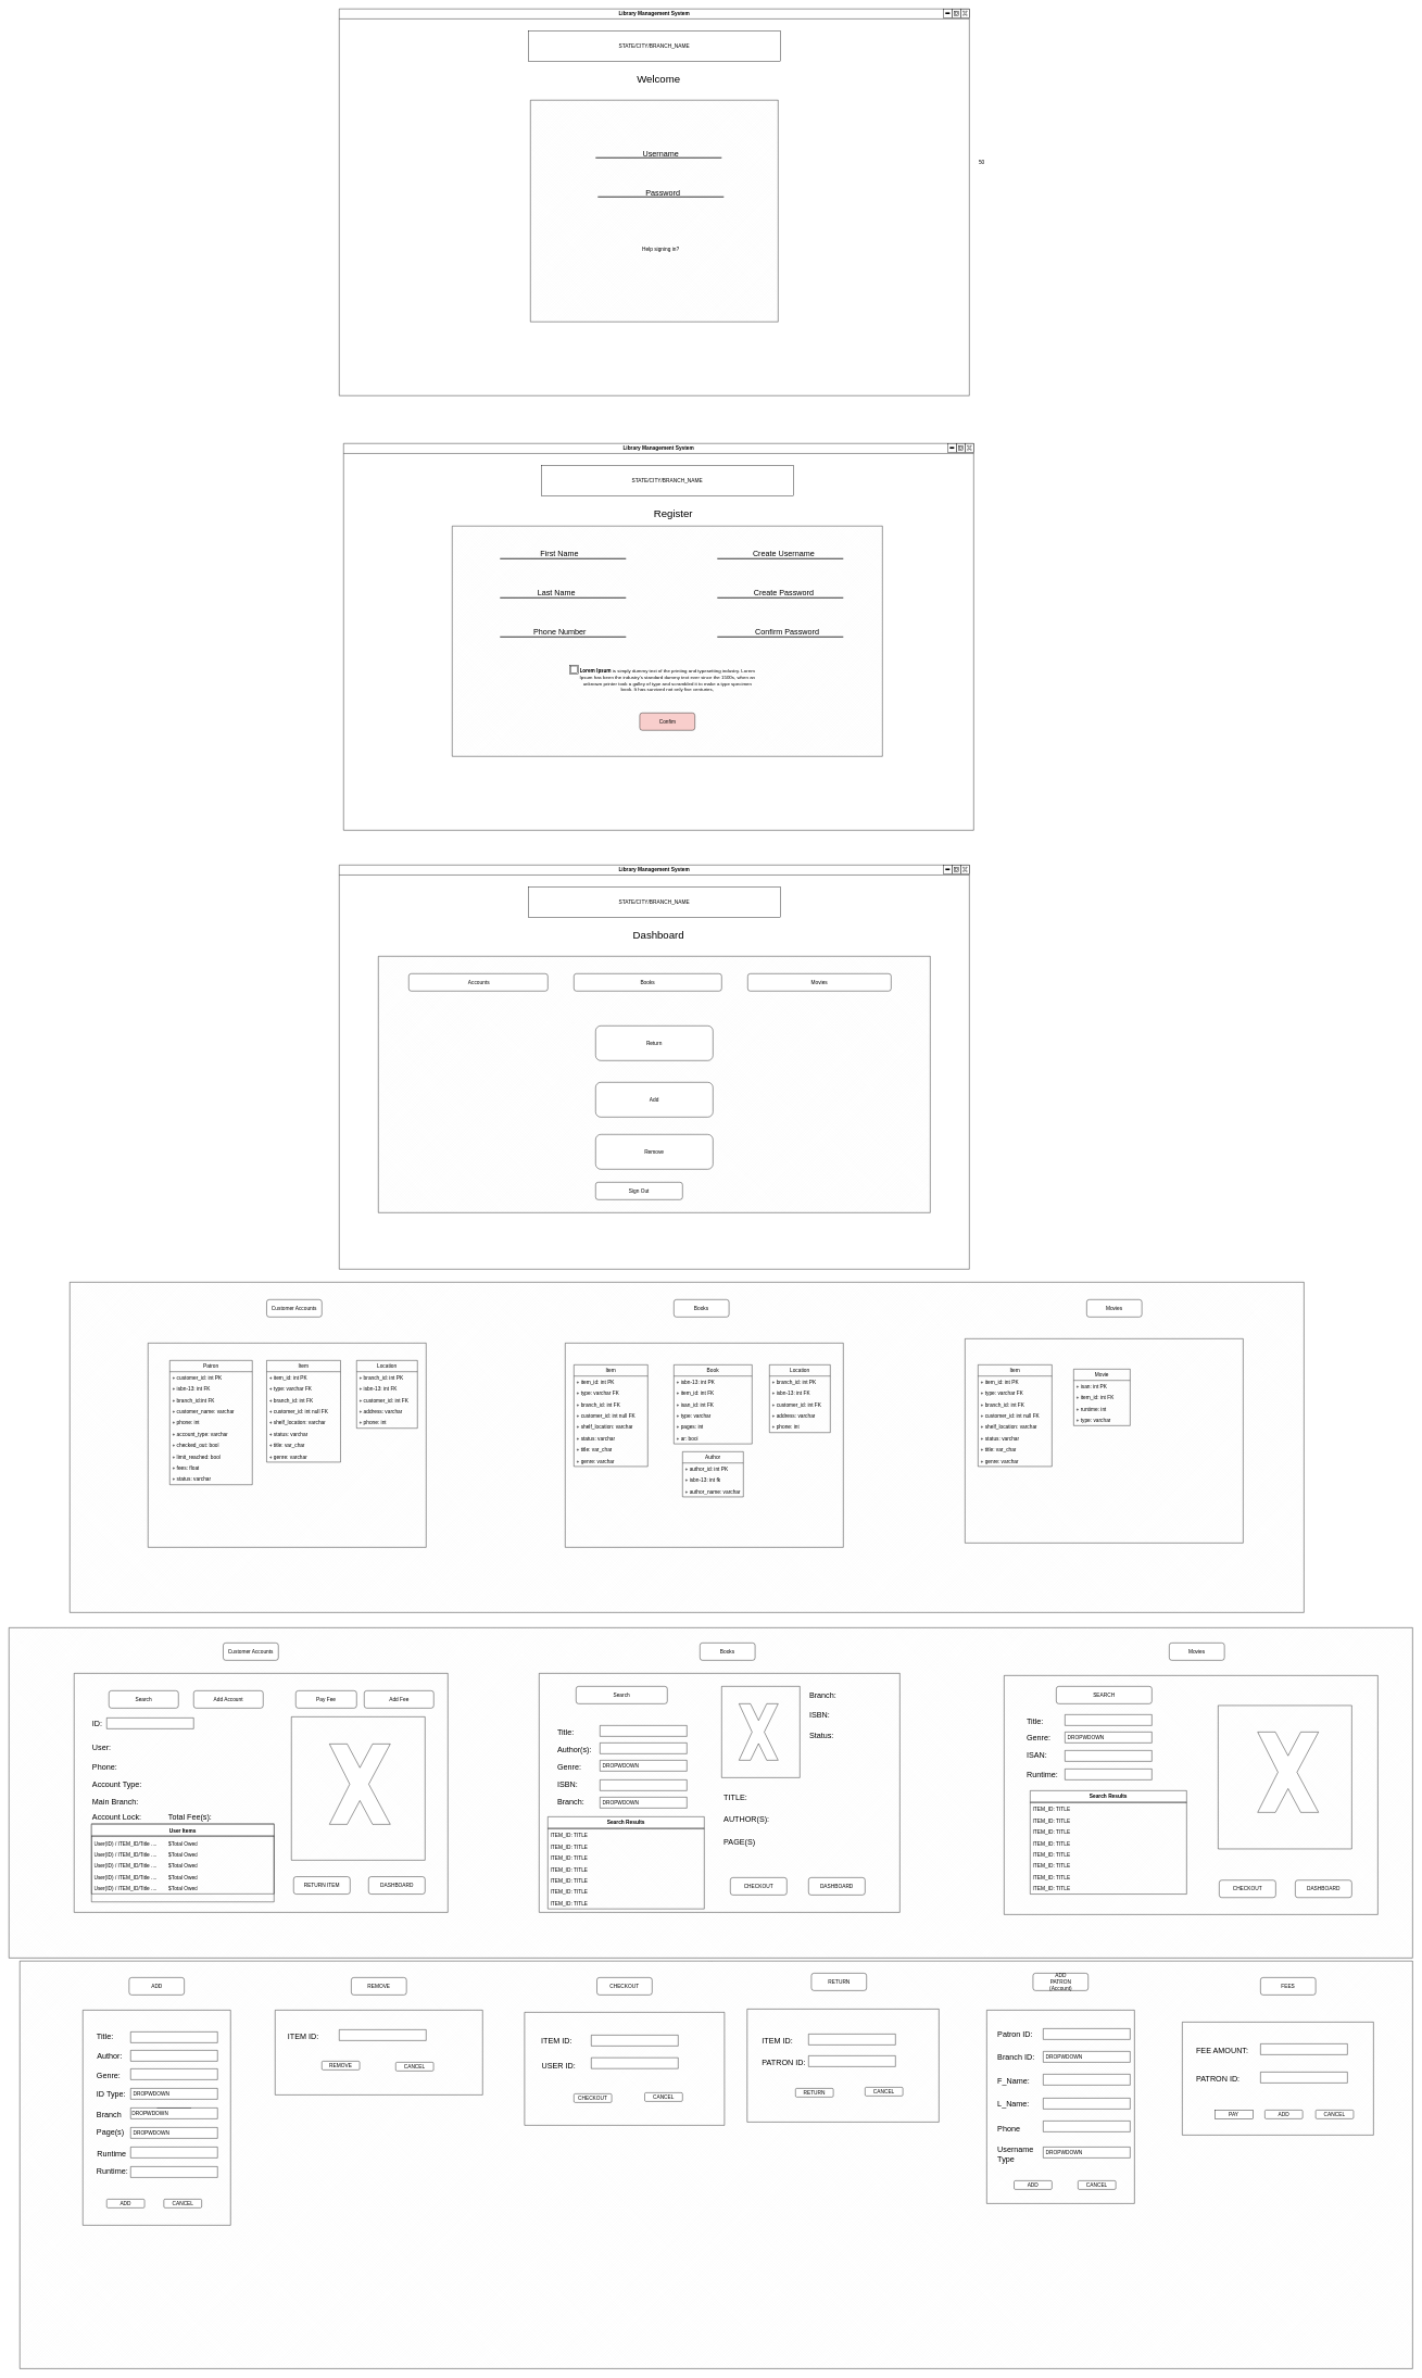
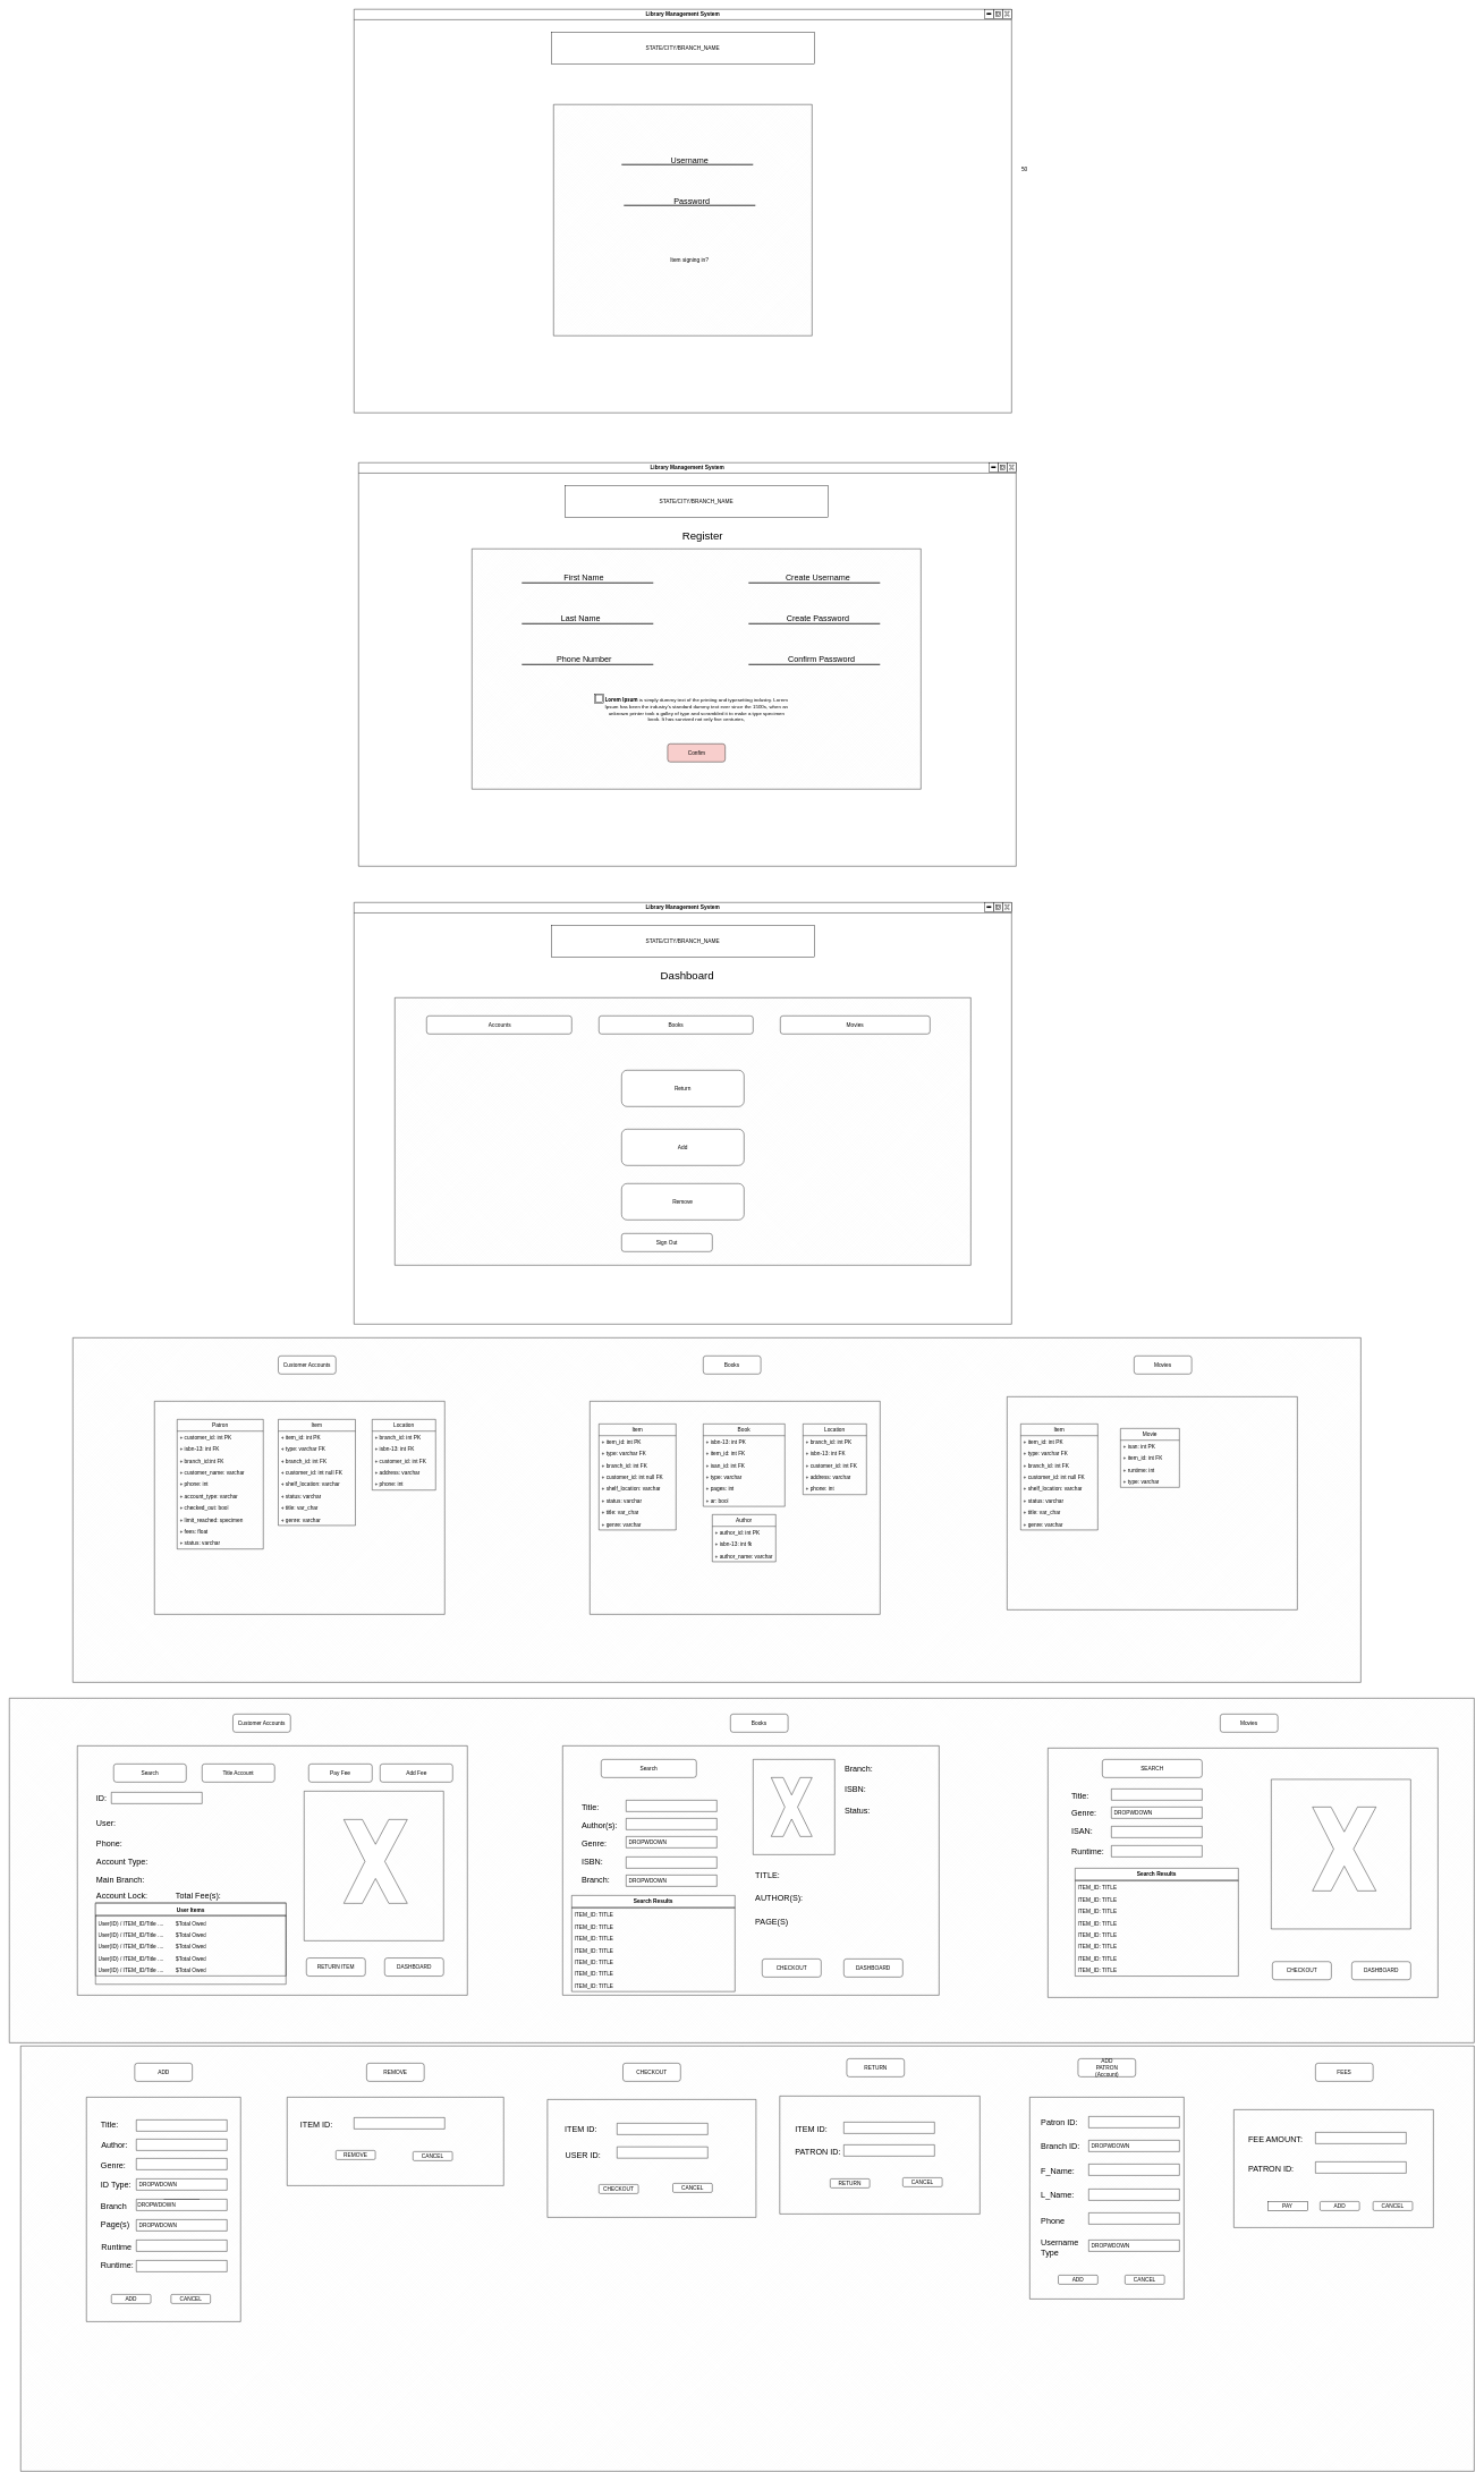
- <mxCell id="5" value="&lt;blockquote style=&quot;margin: 0 0 0 40px; border: none; padding: 0px;&quot;&gt;&lt;blockquote style=&quot;margin: 0 0 0 40px; border: none; padding: 0px;&quot;&gt;&lt;blockquote style=&quot;margin: 0 0 0 40px; border: none; padding: 0px;&quot;&gt;&lt;blockquote style=&quot;margin: 0 0 0 40px; border: none; padding: 0px;&quot;&gt;&lt;blockquote style=&quot;margin: 0 0 0 40px; border: none; padding: 0px;&quot;&gt;&lt;font style=&quot;font-size: 24px;&quot;&gt;Welcome&lt;/font&gt;&lt;/blockquote&gt;&lt;/blockquote&gt;&lt;/blockquote&gt;&lt;/blockquote&gt;&lt;/blockquote&gt;" style="text;html=1;strokeColor=none;fillColor=none;align=center;verticalAlign=middle;whiteSpace=wrap;rounded=0;" parent="4" vertex="1"><mxGeometry x="50" y="97.5" width="300" height="30" as="geometry" /></mxCell>
- <mxCell id="14" value="Help signing in?" style="text;html=1;strokeColor=none;fillColor=none;align=center;verticalAlign=middle;whiteSpace=wrap;rounded=0;" parent="2" vertex="1"><mxGeometry x="685" y="537.5" width="110" height="30" as="geometry" /></mxCell>
+ <mxCell id="14" value="Item signing in?" style="text;html=1;strokeColor=none;fillColor=none;align=center;verticalAlign=middle;whiteSpace=wrap;rounded=0;" parent="2" vertex="1"><mxGeometry x="685" y="537.5" width="110" height="30" as="geometry" /></mxCell>
- <mxCell id="75" value="+ limit_reached: bool" style="text;strokeColor=none;fillColor=none;align=left;verticalAlign=top;spacingLeft=4;spacingRight=4;overflow=hidden;rotatable=0;points=[[0,0.5],[1,0.5]];portConstraint=eastwest;whiteSpace=wrap;html=1;" parent="67" vertex="1"><mxGeometry y="208" width="190" height="26" as="geometry" /></mxCell>
+ <mxCell id="75" value="+ limit_reached: specimen" style="text;strokeColor=none;fillColor=none;align=left;verticalAlign=top;spacingLeft=4;spacingRight=4;overflow=hidden;rotatable=0;points=[[0,0.5],[1,0.5]];portConstraint=eastwest;whiteSpace=wrap;html=1;" parent="67" vertex="1"><mxGeometry y="208" width="190" height="26" as="geometry" /></mxCell>
- <mxCell id="253" value="Add Account" style="rounded=1;whiteSpace=wrap;html=1;" parent="1" vertex="1"><mxGeometry x="445" y="3890" width="160" height="40" as="geometry" /></mxCell>
+ <mxCell id="253" value="Title Account" style="rounded=1;whiteSpace=wrap;html=1;" parent="1" vertex="1"><mxGeometry x="445" y="3890" width="160" height="40" as="geometry" /></mxCell>
